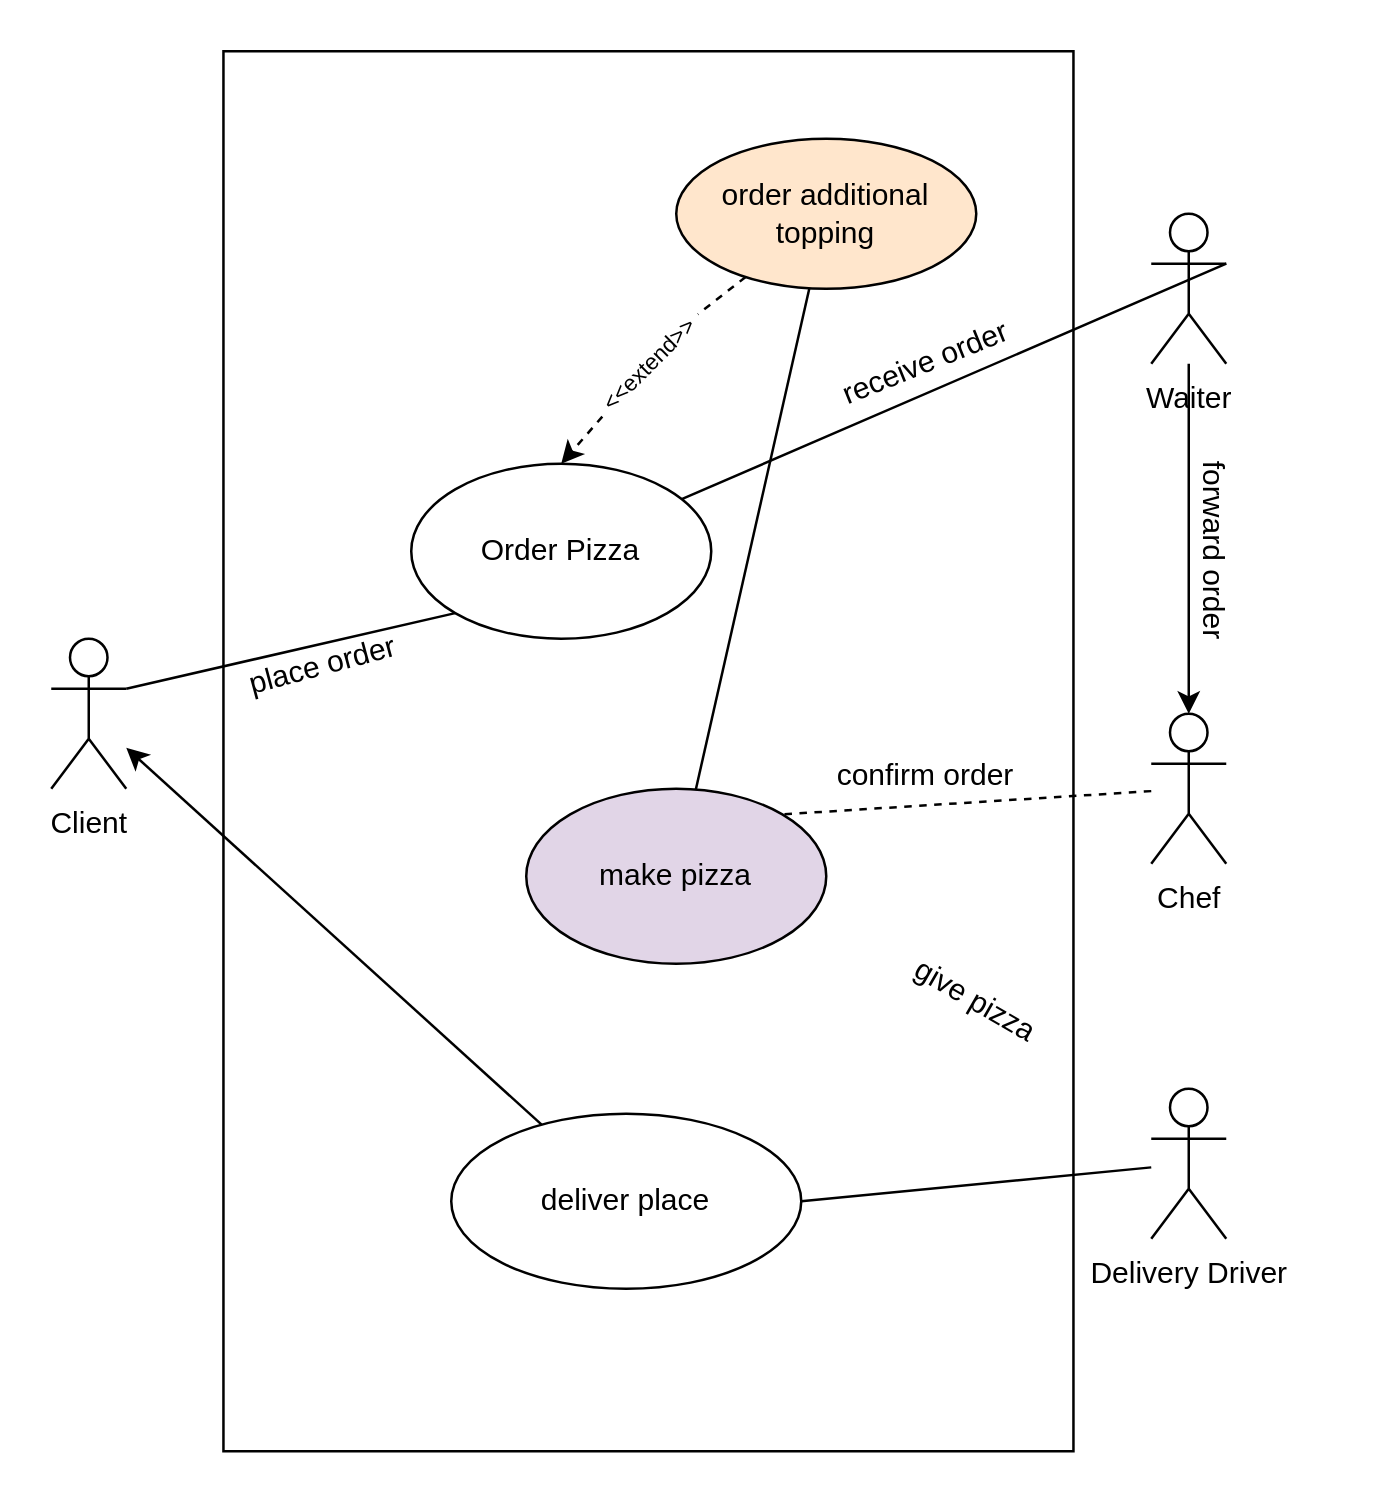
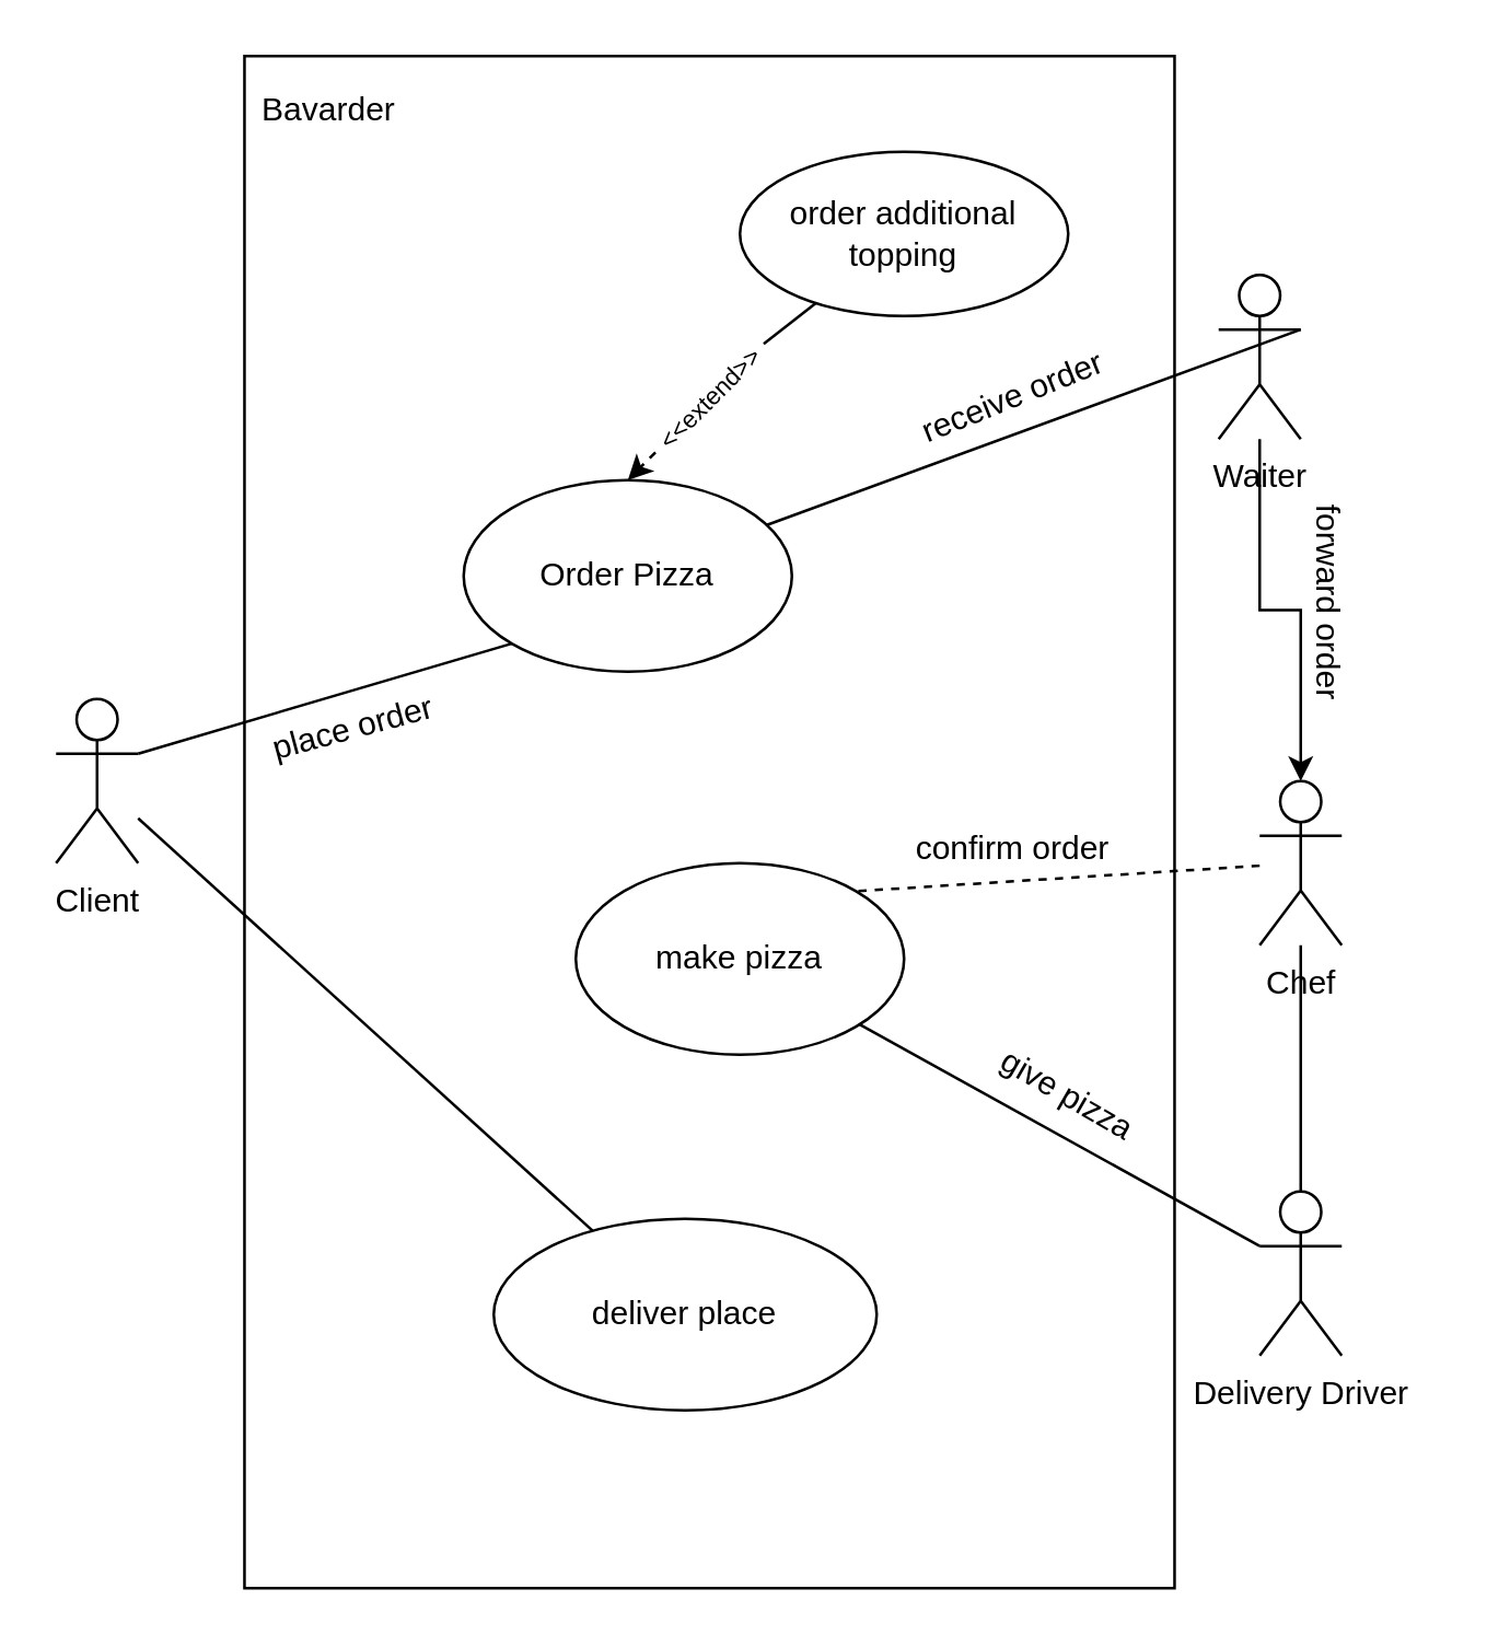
+ <mxCell id="3" value="Bavarder" style="text;html=1;strokeColor=none;fillColor=none;align=center;verticalAlign=middle;whiteSpace=wrap;rounded=0;" parent="1" vertex="1"><mxGeometry x="90" y="25" width="60" height="30" as="geometry" /></mxCell>
- <mxCell id="18" value="order additional topping" style="ellipse;whiteSpace=wrap;html=1;fillColor=#ffe6cc;" parent="1" vertex="1"><mxGeometry x="270" y="55" width="120" height="60" as="geometry" /></mxCell>
+ <mxCell id="18" value="order additional topping" style="ellipse;whiteSpace=wrap;html=1;" parent="1" vertex="1"><mxGeometry x="270" y="55" width="120" height="60" as="geometry" /></mxCell>
- <mxCell id="9" value="Waiter&lt;br&gt;" style="shape=umlActor;verticalLabelPosition=bottom;verticalAlign=top;html=1;outlineConnect=0;" parent="1" vertex="1"><mxGeometry x="460" y="85" width="30" height="60" as="geometry" /></mxCell>
+ <mxCell id="9" value="Waiter&lt;br&gt;" style="shape=umlActor;verticalLabelPosition=bottom;verticalAlign=top;html=1;outlineConnect=0;" parent="1" vertex="1"><mxGeometry x="445" y="100" width="30" height="60" as="geometry" /></mxCell>
- <mxCell id="20" value="" style="edgeStyle=none;rounded=0;orthogonalLoop=1;jettySize=auto;html=1;entryX=1;entryY=0.5;entryDx=0;entryDy=0;endArrow=none;endFill=1;dashed=1;" parent="1" source="18" target="19" edge="1"><mxGeometry relative="1" as="geometry"><mxPoint x="311.505" y="101.587" as="sourcePoint" /><mxPoint x="224" y="185" as="targetPoint" /></mxGeometry></mxCell>
+ <mxCell id="20" value="" style="edgeStyle=none;rounded=0;orthogonalLoop=1;jettySize=auto;html=1;entryX=1;entryY=0.5;entryDx=0;entryDy=0;endArrow=none;endFill=1;dashed=0;" parent="1" source="18" target="19" edge="1"><mxGeometry relative="1" as="geometry"><mxPoint x="311.505" y="101.587" as="sourcePoint" /><mxPoint x="224" y="185" as="targetPoint" /></mxGeometry></mxCell>
- <mxCell id="7" value="Order Pizza" style="ellipse;whiteSpace=wrap;html=1;" parent="1" vertex="1"><mxGeometry x="164" y="185" width="120" height="70" as="geometry" /></mxCell>
+ <mxCell id="7" value="Order Pizza" style="ellipse;whiteSpace=wrap;html=1;" parent="1" vertex="1"><mxGeometry x="169" y="175" width="120" height="70" as="geometry" /></mxCell>
- <mxCell id="12" style="rounded=0;orthogonalLoop=1;jettySize=auto;html=1;endArrow=none;endFill=0;" edge="1" parent="1" source="13" target="18"><mxGeometry relative="1" as="geometry" /></mxCell>
+ <mxCell id="12" style="rounded=0;orthogonalLoop=1;jettySize=auto;html=1;entryX=0;entryY=0.333;entryDx=0;entryDy=0;entryPerimeter=0;endArrow=none;endFill=0;" edge="1" parent="1" source="13" target="23"><mxGeometry relative="1" as="geometry" /></mxCell>
- <mxCell id="24" style="edgeStyle=none;rounded=0;orthogonalLoop=1;jettySize=auto;html=1;endArrow=classic;endFill=1;startArrow=none;startFill=0;" edge="1" parent="1" source="25" target="5"><mxGeometry relative="1" as="geometry" /></mxCell>
+ <mxCell id="24" style="edgeStyle=none;rounded=0;orthogonalLoop=1;jettySize=auto;html=1;endArrow=none;endFill=1;startArrow=none;startFill=0;" edge="1" parent="1" source="25" target="5"><mxGeometry relative="1" as="geometry" /></mxCell>
- <mxCell id="13" value="make pizza" style="ellipse;whiteSpace=wrap;html=1;fillColor=#e1d5e7;" parent="1" vertex="1"><mxGeometry x="210" y="315" width="120" height="70" as="geometry" /></mxCell>
+ <mxCell id="13" value="make pizza" style="ellipse;whiteSpace=wrap;html=1;" parent="1" vertex="1"><mxGeometry x="210" y="315" width="120" height="70" as="geometry" /></mxCell>
- <mxCell id="22" style="edgeStyle=none;rounded=0;orthogonalLoop=1;jettySize=auto;html=1;entryX=1;entryY=0.5;entryDx=0;entryDy=0;endArrow=none;endFill=0;" edge="1" parent="1" source="23" target="25"><mxGeometry relative="1" as="geometry" /></mxCell>
+ <mxCell id="22" style="edgeStyle=none;rounded=0;orthogonalLoop=1;jettySize=auto;html=1;endArrow=none;endFill=0;" edge="1" parent="1" source="23" target="11"><mxGeometry relative="1" as="geometry" /></mxCell>
